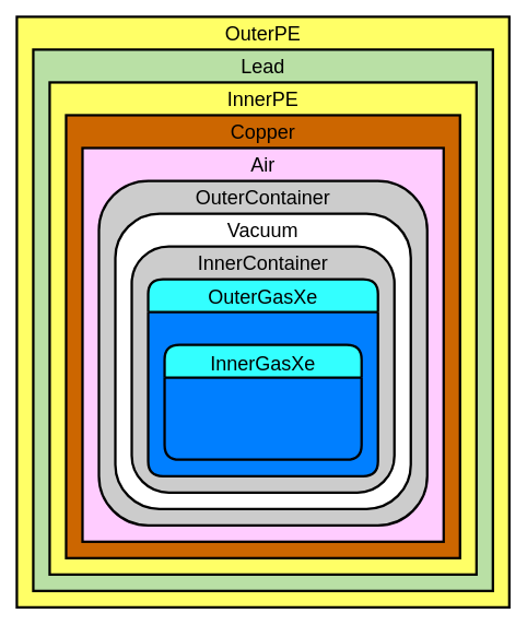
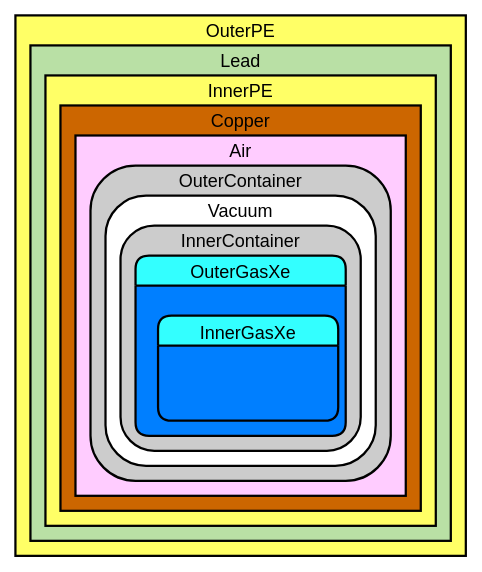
- <mxCell id="11" value="InnerGasXe" style="swimlane;rounded=1;fontSize=24;strokeWidth=3;fillColor=#33FFFF;startSize=40;fontStyle=0;gradientColor=none;swimlaneFillColor=#007FFF;" vertex="1" parent="10"><mxGeometry x="20" y="80" width="240" height="140" as="geometry" /></mxCell>
+ <mxCell id="11" value="InnerGasXe" style="swimlane;rounded=1;fontSize=24;strokeWidth=3;fillColor=#33FFFF;startSize=40;fontStyle=0;gradientColor=none;swimlaneFillColor=#007FFF;" vertex="1" parent="10"><mxGeometry x="30" y="80" width="240" height="140" as="geometry" /></mxCell>
